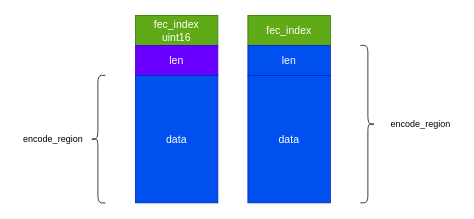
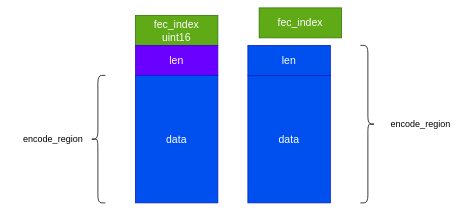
- <mxCell id="5" value="&lt;font style=&quot;font-size: 14px;&quot;&gt;fec_index&lt;/font&gt;" style="rounded=0;whiteSpace=wrap;html=1;fillColor=#60a917;fontColor=#ffffff;strokeColor=#2D7600;" vertex="1" parent="1"><mxGeometry x="330" y="20" width="110" height="40" as="geometry" /></mxCell>
+ <mxCell id="5" value="&lt;font style=&quot;font-size: 14px;&quot;&gt;fec_index&lt;/font&gt;" style="rounded=0;whiteSpace=wrap;html=1;fillColor=#60a917;fontColor=#ffffff;strokeColor=#2D7600;" vertex="1" parent="1"><mxGeometry x="345" y="10" width="110" height="40" as="geometry" /></mxCell>
